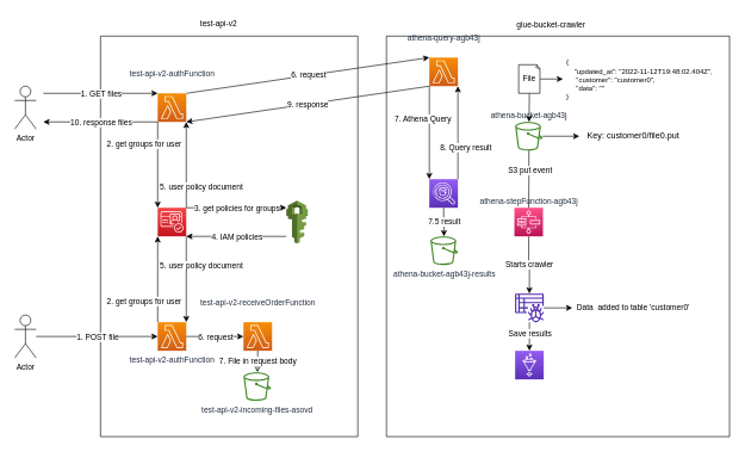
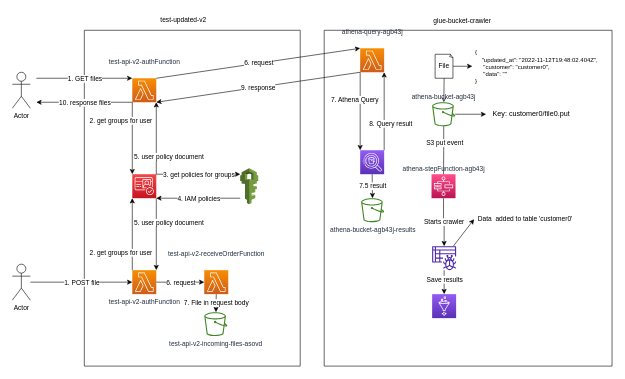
- <mxCell id="58" value="&lt;div class=&quot;awsui-util-action-stripe-title&quot; style=&quot;font-size: 11px;&quot;&gt;&lt;span class=&quot;e2e-test-stack-details-header awsui_root_18wu0_dj6ht_93 awsui_box_18wu0_dj6ht_205 awsui_color-default_18wu0_dj6ht_205 awsui_font-size-heading-xl_18wu0_dj6ht_366 awsui_font-weight-default_18wu0_dj6ht_261&quot; style=&quot;font-size: 11px;&quot;&gt;test-api-v2&lt;/span&gt;&lt;div class=&quot;awsui_root_18wu0_dj6ht_93 awsui_box_18wu0_dj6ht_205 awsui_m-left-s_18wu0_dj6ht_853 awsui_d-inline-block_18wu0_dj6ht_984 awsui_color-default_18wu0_dj6ht_205 awsui_font-size-default_18wu0_dj6ht_221 awsui_font-weight-default_18wu0_dj6ht_261&quot; style=&quot;font-size: 11px;&quot;&gt;&lt;br style=&quot;font-size: 11px;&quot;&gt;&lt;/div&gt;&lt;/div&gt;" style="text;html=1;align=center;verticalAlign=middle;resizable=0;points=[];autosize=1;strokeColor=none;fillColor=none;fontSize=11;" parent="1" vertex="1"><mxGeometry x="265" y="20" width="80" height="40" as="geometry" /></mxCell>
+ <mxCell id="58" value="&lt;div class=&quot;awsui-util-action-stripe-title&quot; style=&quot;font-size: 11px;&quot;&gt;&lt;span class=&quot;e2e-test-stack-details-header awsui_root_18wu0_dj6ht_93 awsui_box_18wu0_dj6ht_205 awsui_color-default_18wu0_dj6ht_205 awsui_font-size-heading-xl_18wu0_dj6ht_366 awsui_font-weight-default_18wu0_dj6ht_261&quot; style=&quot;font-size: 11px;&quot;&gt;test-updated-v2&lt;/span&gt;&lt;div class=&quot;awsui_root_18wu0_dj6ht_93 awsui_box_18wu0_dj6ht_205 awsui_m-left-s_18wu0_dj6ht_853 awsui_d-inline-block_18wu0_dj6ht_984 awsui_color-default_18wu0_dj6ht_205 awsui_font-size-default_18wu0_dj6ht_221 awsui_font-weight-default_18wu0_dj6ht_261&quot; style=&quot;font-size: 11px;&quot;&gt;&lt;br style=&quot;font-size: 11px;&quot;&gt;&lt;/div&gt;&lt;/div&gt;" style="text;html=1;align=center;verticalAlign=middle;resizable=0;points=[];autosize=1;strokeColor=none;fillColor=none;fontSize=11;" parent="1" vertex="1"><mxGeometry x="265" y="20" width="80" height="40" as="geometry" /></mxCell>
- <mxCell id="34" value="" style="endArrow=classic;html=1;rounded=0;fontSize=11;exitX=0.5;exitY=1;exitDx=0;exitDy=0;exitPerimeter=0;" parent="20" source="33" target="31" edge="1"><mxGeometry width="50" height="50" relative="1" as="geometry"><mxPoint x="200" y="230" as="sourcePoint" /><mxPoint x="250" y="180" as="targetPoint" /></mxGeometry></mxCell>
+ <mxCell id="34" value="" style="endArrow=open;html=1;rounded=0;fontSize=11;exitX=0.5;exitY=1;exitDx=0;exitDy=0;exitPerimeter=0;" parent="20" source="33" target="31" edge="1"><mxGeometry width="50" height="50" relative="1" as="geometry"><mxPoint x="200" y="230" as="sourcePoint" /><mxPoint x="250" y="180" as="targetPoint" /></mxGeometry></mxCell>
- <mxCell id="46" value="&lt;font style=&quot;font-size: 11px&quot;&gt;Data&amp;nbsp; added to table 'customer0'&lt;/font&gt;" style="text;html=1;align=center;verticalAlign=middle;resizable=0;points=[];autosize=1;strokeColor=none;fillColor=none;fontSize=10;" vertex="1" parent="20"><mxGeometry x="260" y="370" width="170" height="20" as="geometry" /></mxCell>
+ <mxCell id="46" value="&lt;font style=&quot;font-size: 11px&quot;&gt;Data&amp;nbsp; added to table 'customer0'&lt;/font&gt;" style="text;html=1;align=center;verticalAlign=middle;resizable=0;points=[];autosize=1;strokeColor=none;fillColor=none;fontSize=10;" vertex="1" parent="20"><mxGeometry x="250" y="305" width="170" height="20" as="geometry" /></mxCell>
- <mxCell id="11" value="" style="endArrow=open;html=1;rounded=0;fontSize=11;exitX=0.5;exitY=1;exitDx=0;exitDy=0;exitPerimeter=0;" parent="2" source="10" target="9" edge="1"><mxGeometry relative="1" as="geometry"><mxPoint x="240" y="480" as="sourcePoint" /><mxPoint x="340" y="480" as="targetPoint" /></mxGeometry></mxCell>
+ <mxCell id="11" value="" style="endArrow=classic;html=1;rounded=0;fontSize=11;exitX=0.5;exitY=1;exitDx=0;exitDy=0;exitPerimeter=0;" parent="2" source="10" target="9" edge="1"><mxGeometry relative="1" as="geometry"><mxPoint x="240" y="480" as="sourcePoint" /><mxPoint x="340" y="480" as="targetPoint" /></mxGeometry></mxCell>
